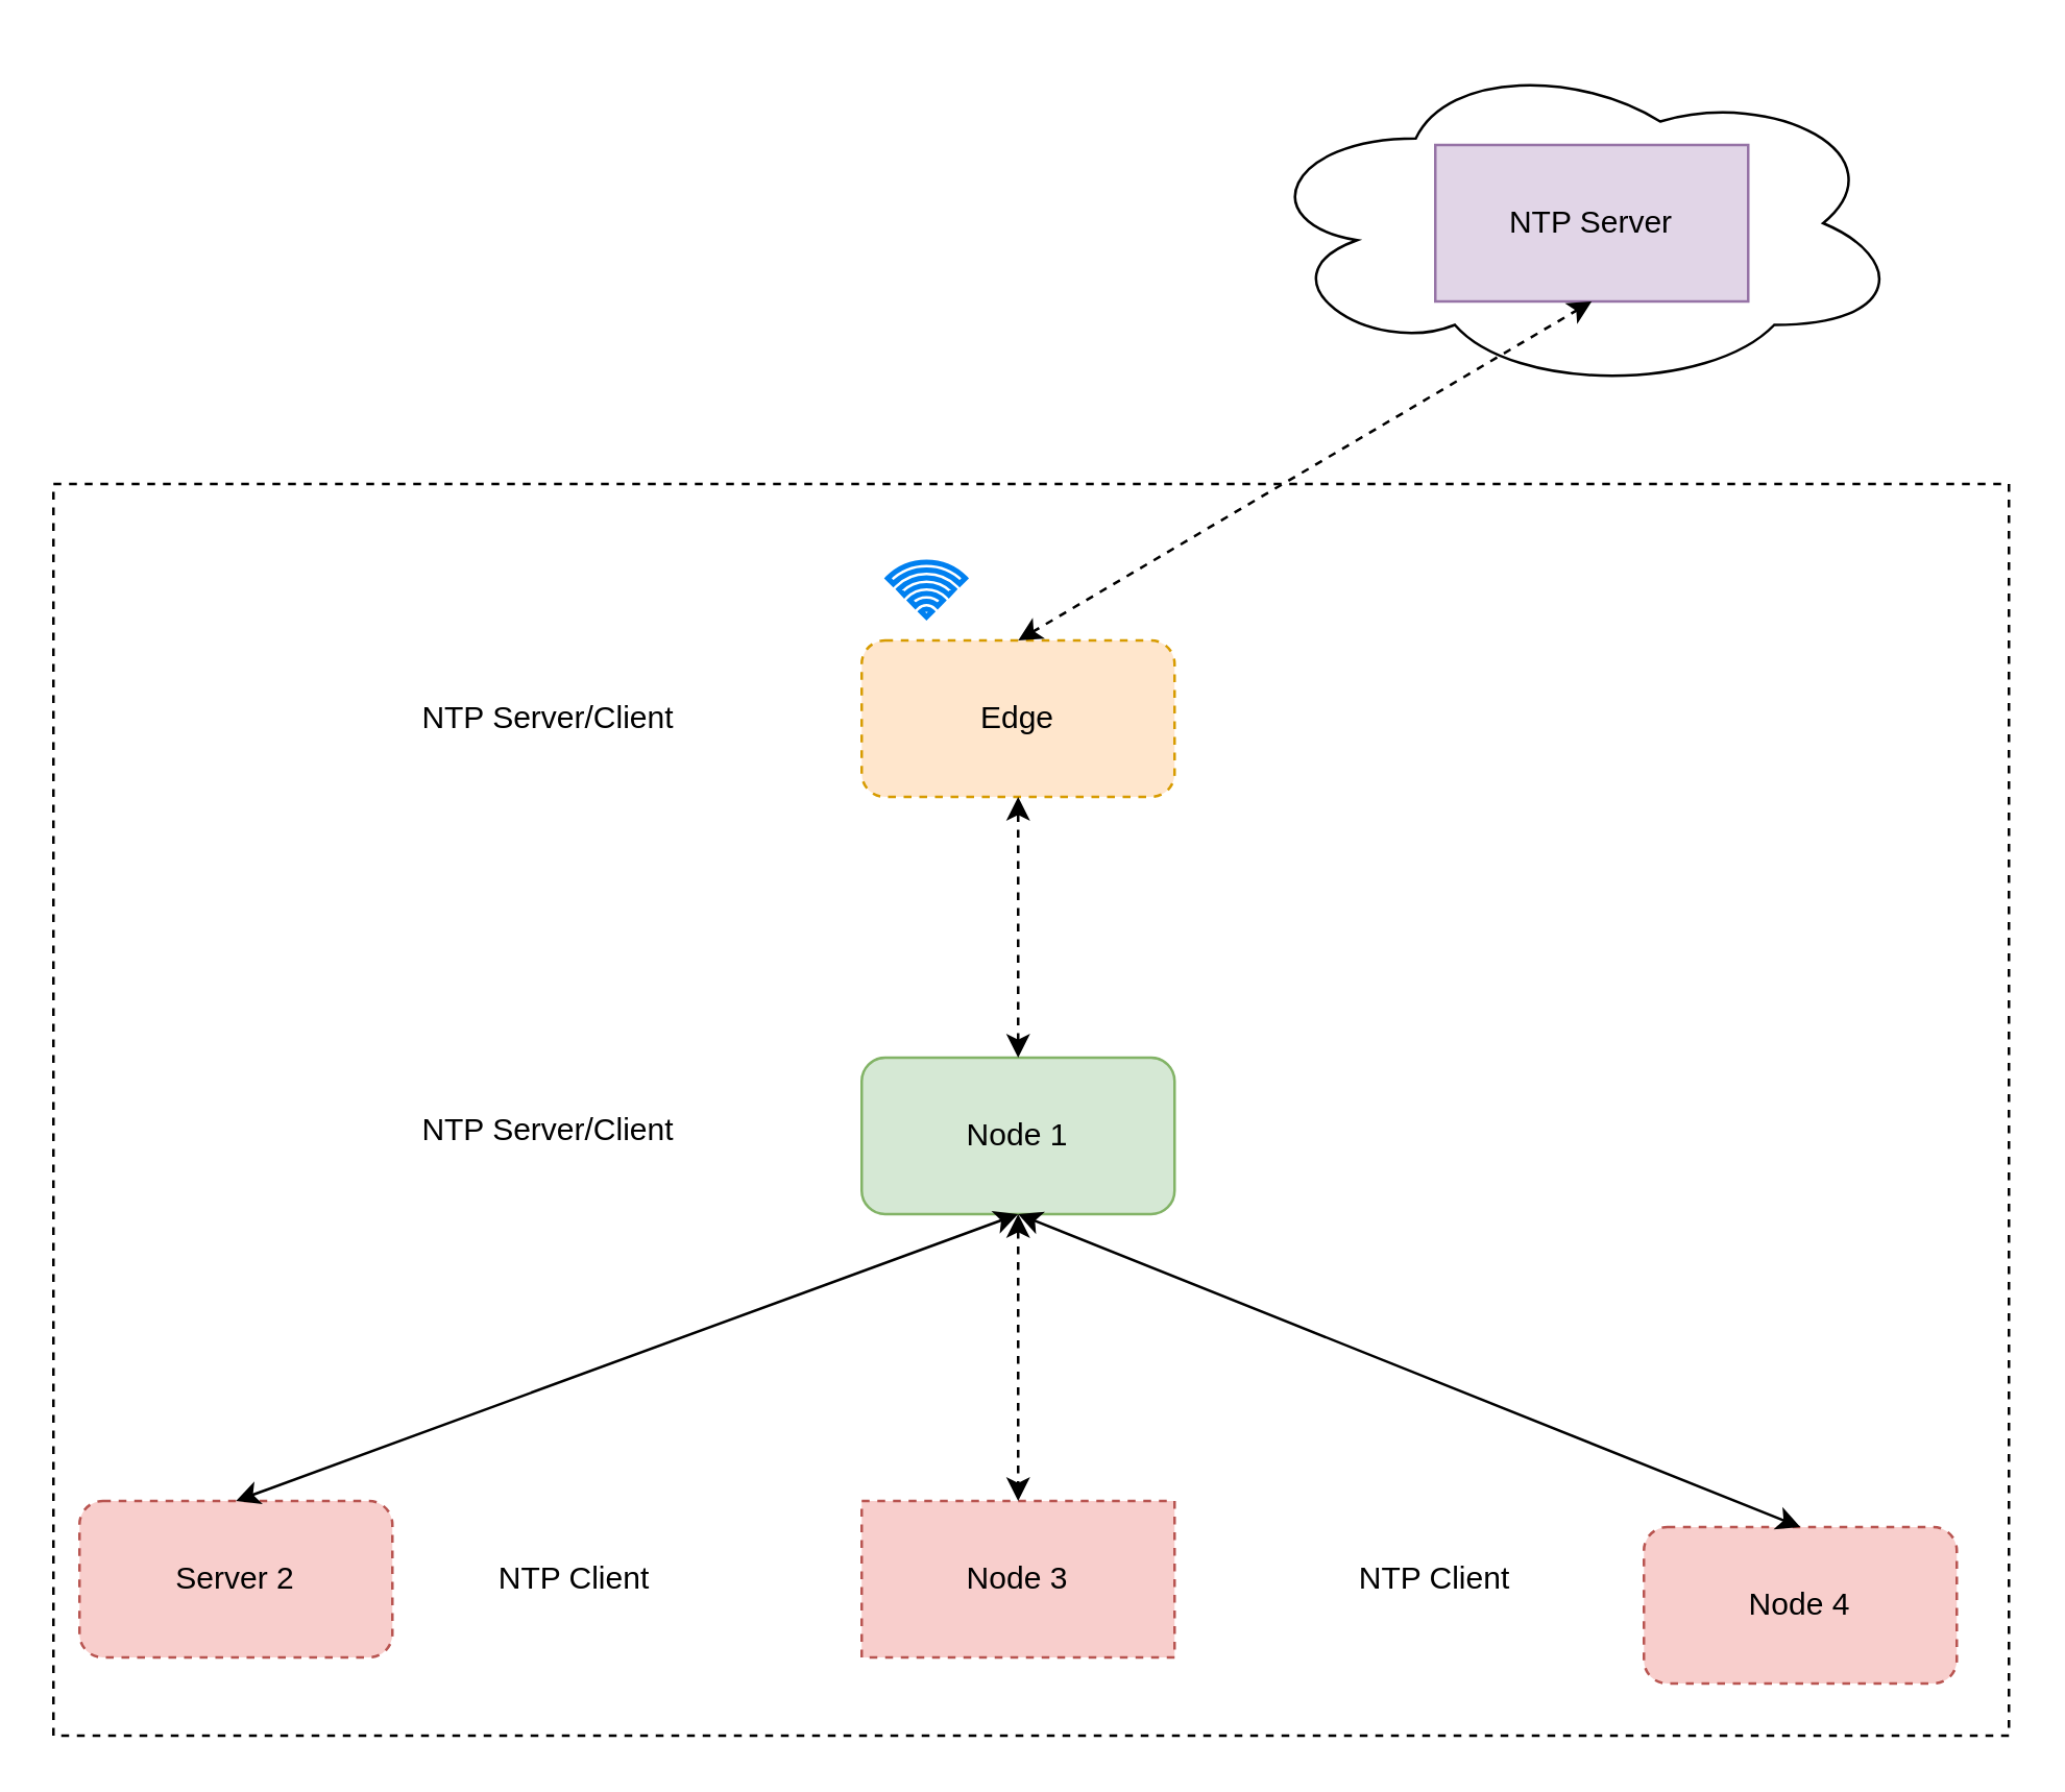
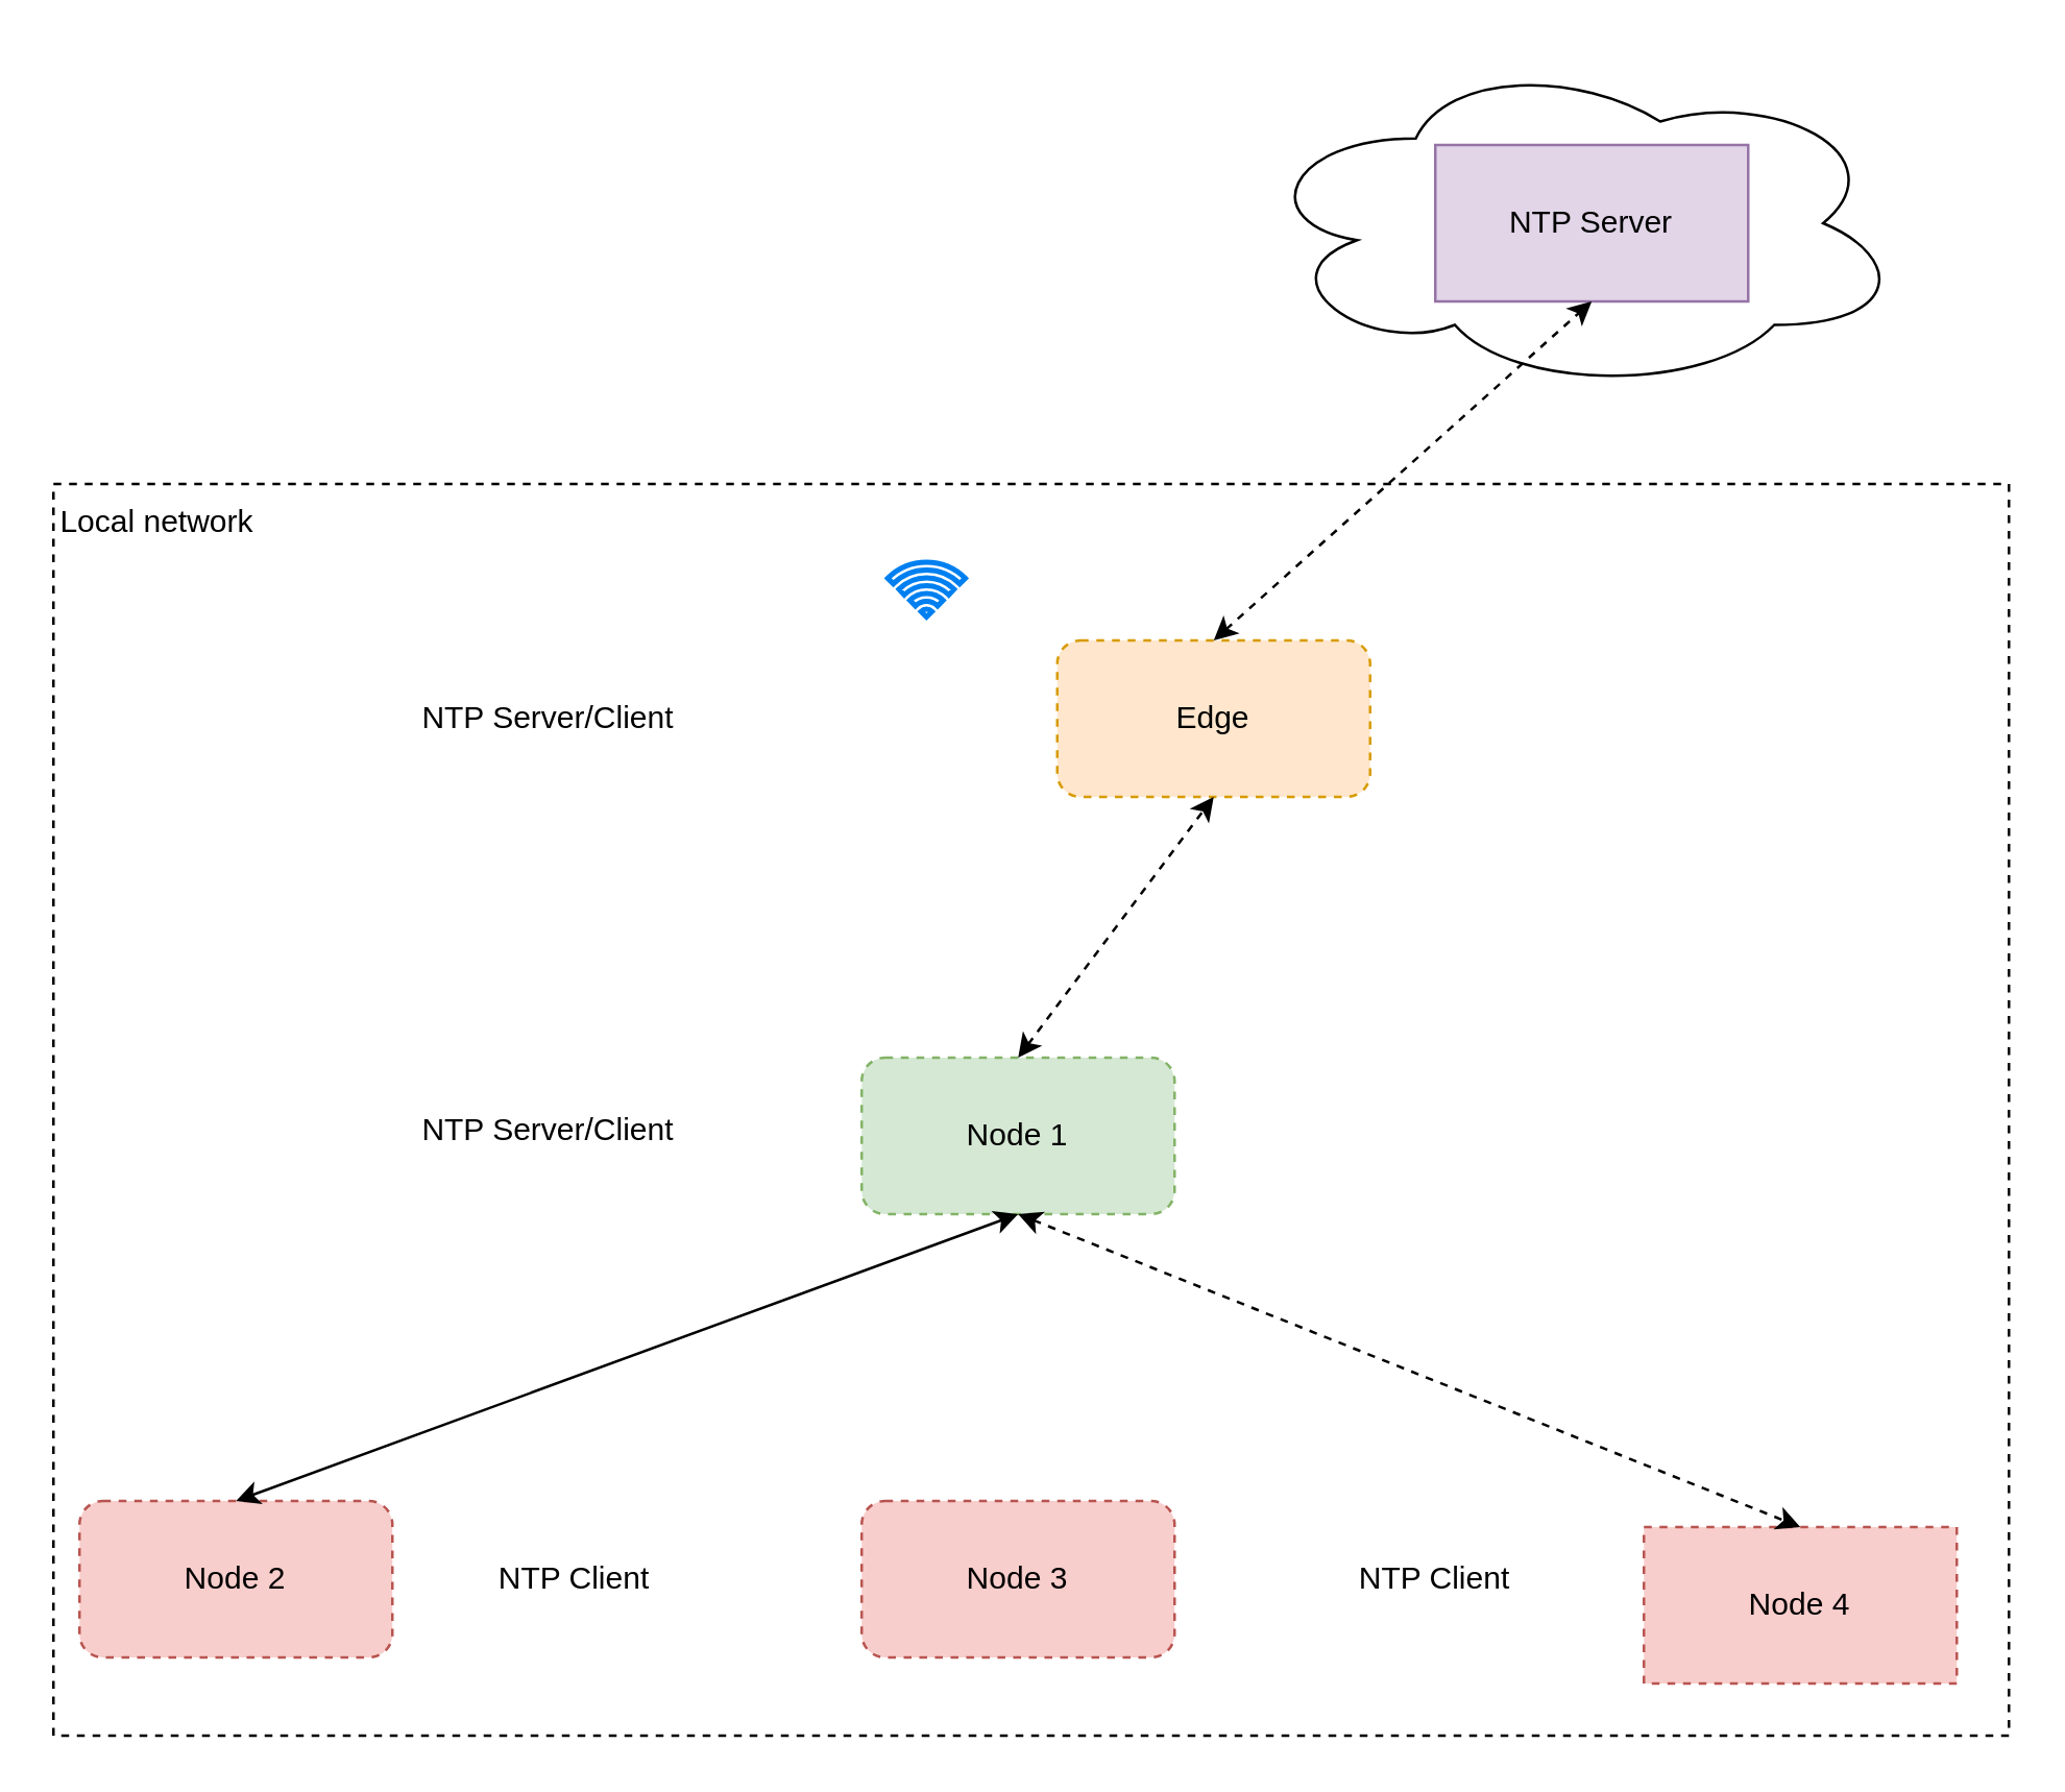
+ <mxCell id="16" value="Local network" style="text;html=1;align=center;verticalAlign=middle;whiteSpace=wrap;rounded=0;" vertex="1" parent="1"><mxGeometry x="20" y="185" width="80" height="30" as="geometry" /></mxCell>
- <mxCell id="4" value="Edge" style="rounded=1;whiteSpace=wrap;html=1;fillColor=#ffe6cc;strokeColor=#d79b00;dashed=1;" vertex="1" parent="1"><mxGeometry x="330" y="245" width="120" height="60" as="geometry" /></mxCell>
+ <mxCell id="4" value="Edge" style="rounded=1;whiteSpace=wrap;html=1;fillColor=#ffe6cc;strokeColor=#d79b00;dashed=1;" vertex="1" parent="1"><mxGeometry x="405" y="245" width="120" height="60" as="geometry" /></mxCell>
- <mxCell id="5" value="Node 1" style="rounded=1;whiteSpace=wrap;html=1;fillColor=#d5e8d4;strokeColor=#82b366;dashed=0;" vertex="1" parent="1"><mxGeometry x="330" y="405" width="120" height="60" as="geometry" /></mxCell>
+ <mxCell id="5" value="Node 1" style="rounded=1;whiteSpace=wrap;html=1;fillColor=#d5e8d4;strokeColor=#82b366;dashed=1;" vertex="1" parent="1"><mxGeometry x="330" y="405" width="120" height="60" as="geometry" /></mxCell>
- <mxCell id="11" value="" style="endArrow=classic;startArrow=classic;html=1;rounded=0;entryX=0.5;entryY=0;entryDx=0;entryDy=0;exitX=0.5;exitY=1;exitDx=0;exitDy=0;dashed=1;" edge="1" parent="1" source="5" target="7"><mxGeometry width="50" height="50" relative="1" as="geometry"><mxPoint x="320" y="445" as="sourcePoint" /><mxPoint x="370" y="395" as="targetPoint" /></mxGeometry></mxCell>
- <mxCell id="10" value="" style="endArrow=classic;startArrow=classic;html=1;rounded=0;entryX=0.5;entryY=0;entryDx=0;entryDy=0;exitX=0.5;exitY=1;exitDx=0;exitDy=0;dashed=0;" edge="1" parent="1" source="5" target="8"><mxGeometry width="50" height="50" relative="1" as="geometry"><mxPoint x="320" y="445" as="sourcePoint" /><mxPoint x="370" y="395" as="targetPoint" /></mxGeometry></mxCell>
+ <mxCell id="10" value="" style="endArrow=classic;startArrow=classic;html=1;rounded=0;entryX=0.5;entryY=0;entryDx=0;entryDy=0;exitX=0.5;exitY=1;exitDx=0;exitDy=0;dashed=1;" edge="1" parent="1" source="5" target="8"><mxGeometry width="50" height="50" relative="1" as="geometry"><mxPoint x="320" y="445" as="sourcePoint" /><mxPoint x="370" y="395" as="targetPoint" /></mxGeometry></mxCell>
- <mxCell id="6" value="Server 2" style="rounded=1;whiteSpace=wrap;html=1;fillColor=#f8cecc;strokeColor=#b85450;dashed=1;" vertex="1" parent="1"><mxGeometry x="30" y="575" width="120" height="60" as="geometry" /></mxCell>
+ <mxCell id="6" value="Node 2" style="rounded=1;whiteSpace=wrap;html=1;fillColor=#f8cecc;strokeColor=#b85450;dashed=1;" vertex="1" parent="1"><mxGeometry x="30" y="575" width="120" height="60" as="geometry" /></mxCell>
- <mxCell id="7" value="Node 3" style="whiteSpace=wrap;html=1;fillColor=#f8cecc;strokeColor=#b85450;dashed=1;rounded=0;" vertex="1" parent="1"><mxGeometry x="330" y="575" width="120" height="60" as="geometry" /></mxCell>
+ <mxCell id="7" value="Node 3" style="rounded=1;whiteSpace=wrap;html=1;fillColor=#f8cecc;strokeColor=#b85450;dashed=1;" vertex="1" parent="1"><mxGeometry x="330" y="575" width="120" height="60" as="geometry" /></mxCell>
- <mxCell id="8" value="Node 4" style="rounded=1;whiteSpace=wrap;html=1;fillColor=#f8cecc;strokeColor=#b85450;dashed=1;" vertex="1" parent="1"><mxGeometry x="630" y="585" width="120" height="60" as="geometry" /></mxCell>
+ <mxCell id="8" value="Node 4" style="whiteSpace=wrap;html=1;fillColor=#f8cecc;strokeColor=#b85450;dashed=1;rounded=0;" vertex="1" parent="1"><mxGeometry x="630" y="585" width="120" height="60" as="geometry" /></mxCell>
